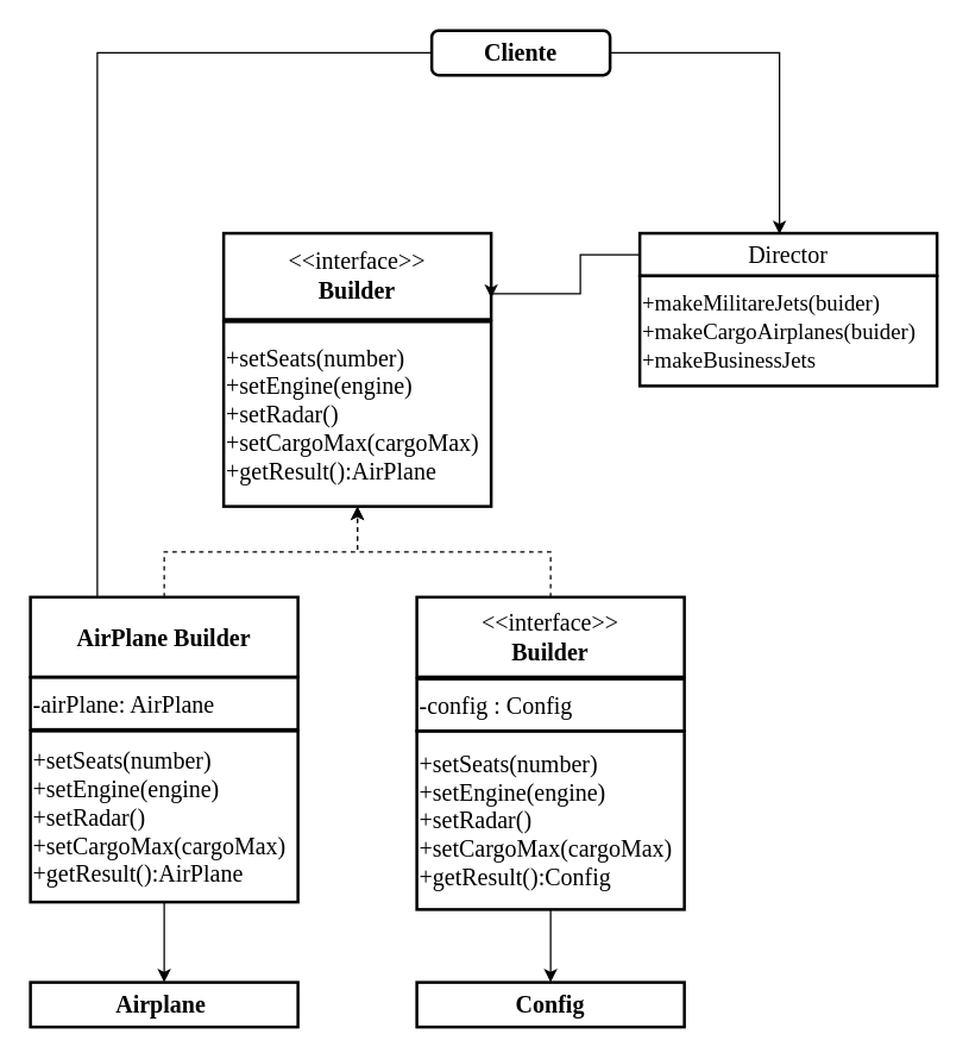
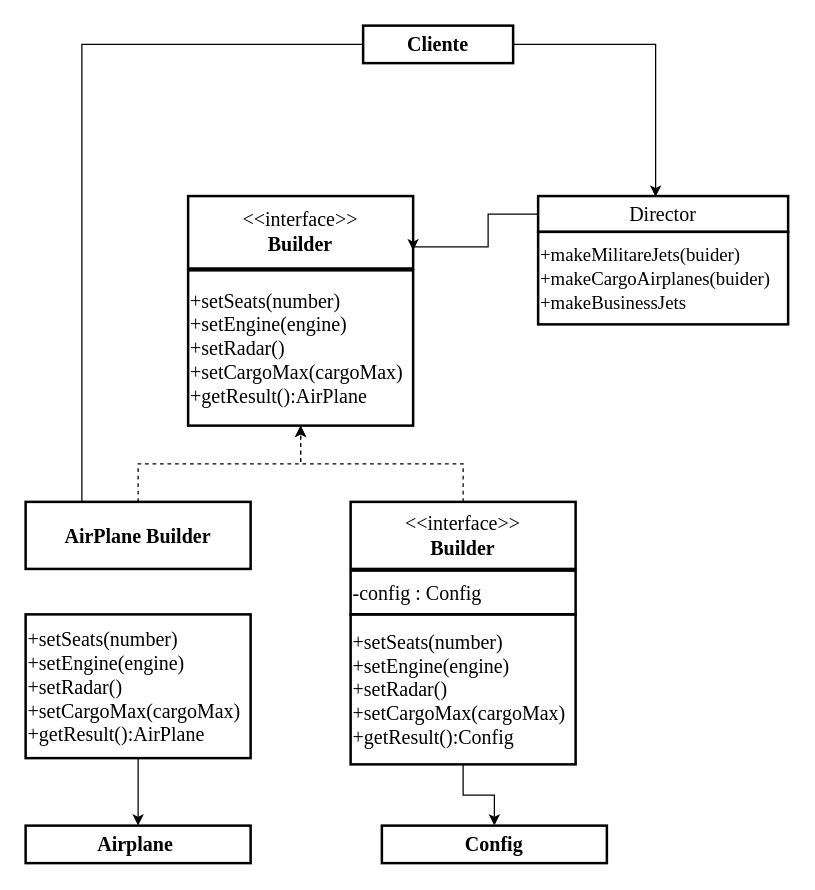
- <mxCell id="4" value="Cliente&lt;br style=&quot;font-size: 16px;&quot;&gt;" style="rounded=1;whiteSpace=wrap;html=1;strokeWidth=2;glass=0;sketch=0;labelBackgroundColor=none;labelBorderColor=none;fontFamily=Times New Roman;fontStyle=1;spacing=2;fontSize=16;" vertex="1" parent="1"><mxGeometry x="290" y="20" width="120" height="30" as="geometry" /></mxCell>
+ <mxCell id="4" value="Cliente&lt;br style=&quot;font-size: 16px;&quot;&gt;" style="whiteSpace=wrap;html=1;strokeWidth=2;glass=0;sketch=0;labelBackgroundColor=none;labelBorderColor=none;fontFamily=Times New Roman;fontStyle=1;spacing=2;fontSize=16;rounded=0;" vertex="1" parent="1"><mxGeometry x="290" y="20" width="120" height="30" as="geometry" /></mxCell>
- <mxCell id="19" value="-airPlane: AirPlane" style="rounded=0;shadow=0;glass=0;sketch=0;strokeColor=#000000;strokeWidth=2;gradientColor=none;fontFamily=Times New Roman;fontSize=16;align=left;labelBackgroundColor=none;labelBorderColor=none;" vertex="1" parent="1"><mxGeometry x="20" y="455" width="180" height="35" as="geometry" /></mxCell>
- <mxCell id="23" value="&lt;b&gt;Config&lt;/b&gt;" style="rounded=0;whiteSpace=wrap;html=1;shadow=0;glass=0;labelBackgroundColor=none;sketch=0;strokeColor=#000000;strokeWidth=2;fillColor=#ffffff;gradientColor=none;fontFamily=Times New Roman;fontSize=16;align=center;" vertex="1" parent="1"><mxGeometry x="280" y="660" width="180" height="30" as="geometry" /></mxCell>
+ <mxCell id="23" value="&lt;b&gt;Config&lt;/b&gt;" style="rounded=0;whiteSpace=wrap;html=1;shadow=0;glass=0;labelBackgroundColor=none;sketch=0;strokeColor=#000000;strokeWidth=2;fillColor=#ffffff;gradientColor=none;fontFamily=Times New Roman;fontSize=16;align=center;" vertex="1" parent="1"><mxGeometry x="305" y="660" width="180" height="30" as="geometry" /></mxCell>
